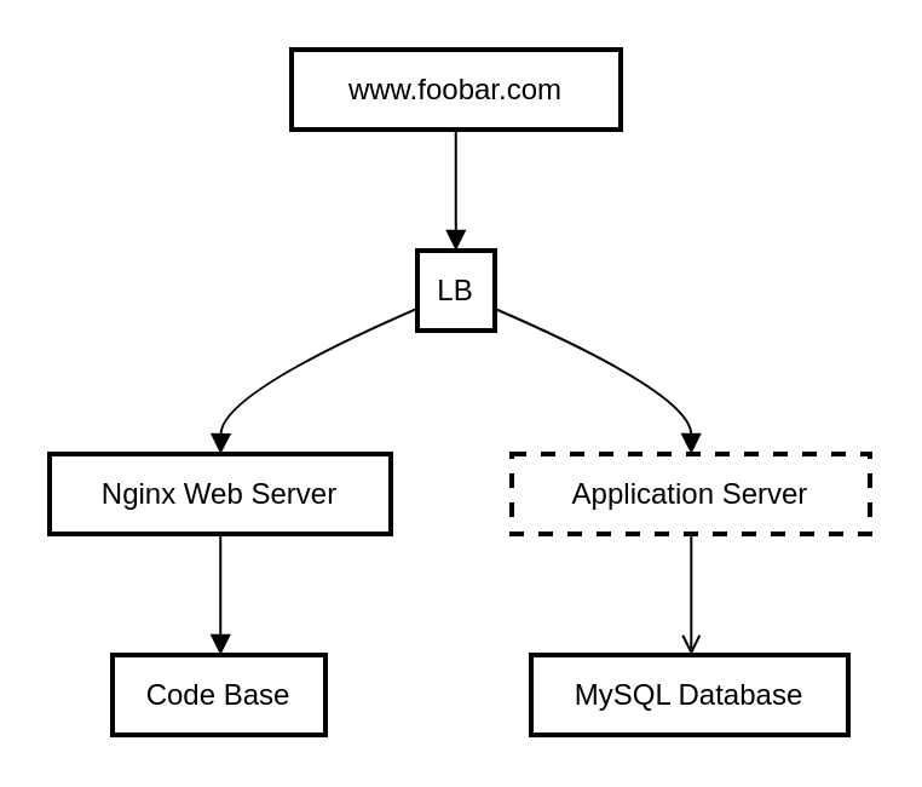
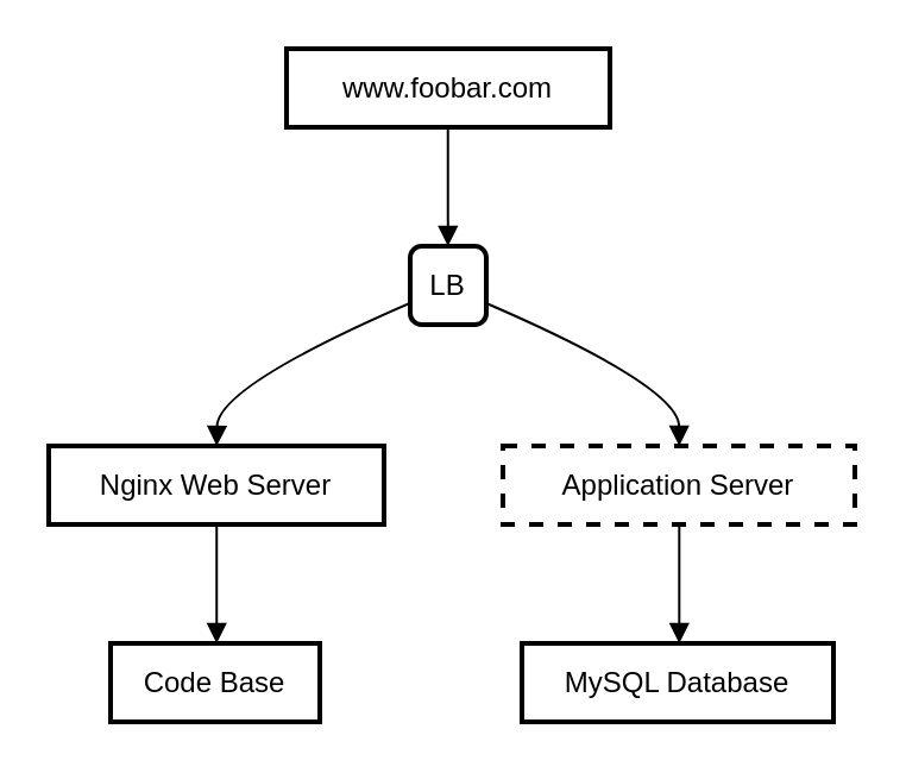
- <mxCell id="3" value="LB" style="whiteSpace=wrap;strokeWidth=2;" vertex="1" parent="1"><mxGeometry x="172" y="103" width="32" height="33" as="geometry" /></mxCell>
+ <mxCell id="3" value="LB" style="whiteSpace=wrap;strokeWidth=2;rounded=1;" vertex="1" parent="1"><mxGeometry x="172" y="103" width="32" height="33" as="geometry" /></mxCell>
- <mxCell id="11" value="" style="curved=1;startArrow=none;endArrow=open;exitX=0.501;exitY=1.006;entryX=0.505;entryY=0.006;" edge="1" parent="1" source="5" target="6"><mxGeometry relative="1" as="geometry"><Array as="points" /></mxGeometry></mxCell>
+ <mxCell id="11" value="" style="curved=1;startArrow=none;endArrow=block;exitX=0.501;exitY=1.006;entryX=0.505;entryY=0.006;" edge="1" parent="1" source="5" target="6"><mxGeometry relative="1" as="geometry"><Array as="points" /></mxGeometry></mxCell>
